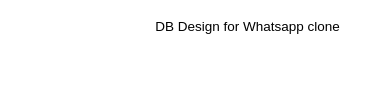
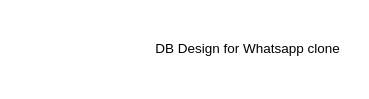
- <mxCell id="3" value="&lt;font style=&quot;font-size: 18px&quot;&gt;DB Design for Whatsapp clone&lt;/font&gt;" style="text;html=1;strokeColor=none;fillColor=none;align=center;verticalAlign=middle;whiteSpace=wrap;rounded=0;" vertex="1" parent="1"><mxGeometry x="190" y="10" width="280" height="50" as="geometry" /></mxCell>
+ <mxCell id="3" value="&lt;font style=&quot;font-size: 18px&quot;&gt;DB Design for Whatsapp clone&lt;/font&gt;" style="text;html=1;strokeColor=none;fillColor=none;align=center;verticalAlign=middle;whiteSpace=wrap;rounded=0;" vertex="1" parent="1"><mxGeometry x="190" y="40" width="280" height="50" as="geometry" /></mxCell>
